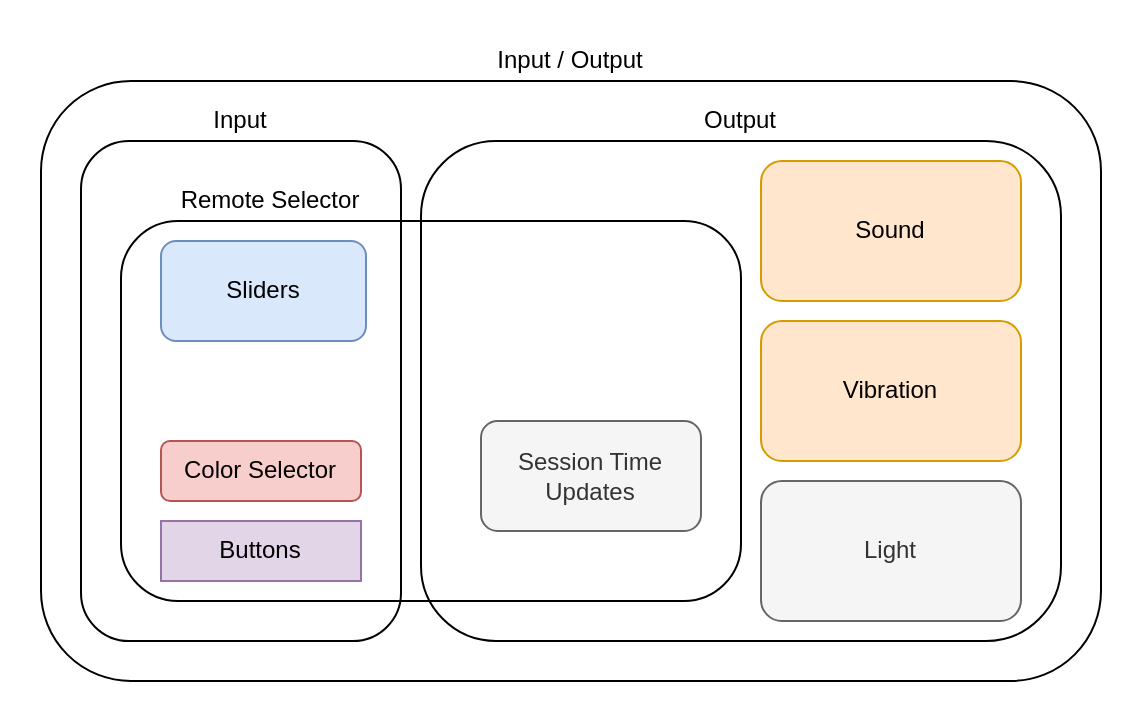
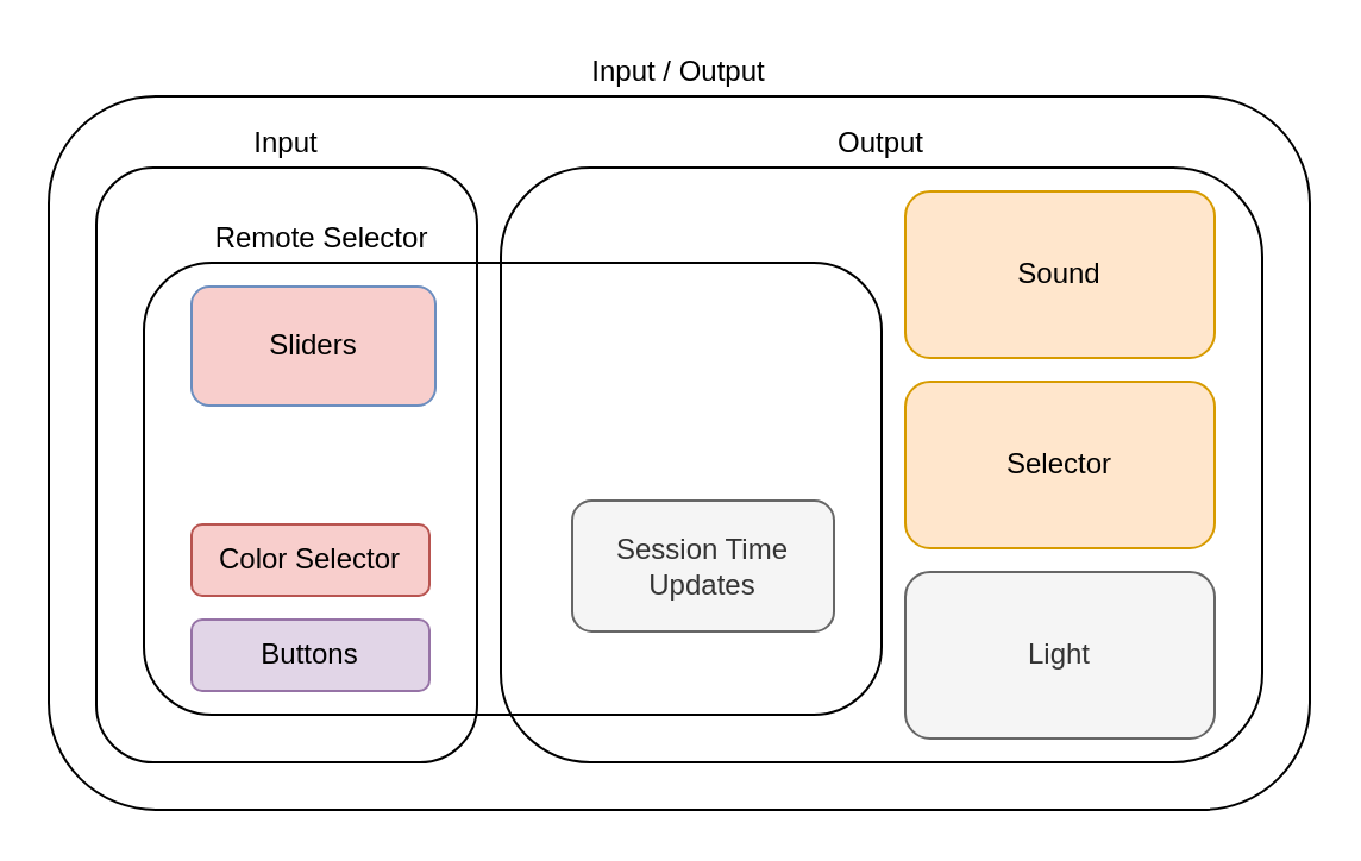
- <mxCell id="13" value="Sliders" style="rounded=1;whiteSpace=wrap;html=1;fillColor=#dae8fc;strokeColor=#6c8ebf;" vertex="1" parent="1"><mxGeometry x="80" y="120" width="102.5" height="50" as="geometry" /></mxCell>
+ <mxCell id="13" value="Sliders" style="rounded=1;whiteSpace=wrap;html=1;fillColor=#f8cecc;strokeColor=#6c8ebf;" vertex="1" parent="1"><mxGeometry x="80" y="120" width="102.5" height="50" as="geometry" /></mxCell>
- <mxCell id="10" value="Vibration" style="rounded=1;whiteSpace=wrap;html=1;fillColor=#ffe6cc;strokeColor=#d79b00;" vertex="1" parent="1"><mxGeometry x="380" y="160" width="130" height="70" as="geometry" /></mxCell>
+ <mxCell id="10" value="Selector" style="rounded=1;whiteSpace=wrap;html=1;fillColor=#ffe6cc;strokeColor=#d79b00;" vertex="1" parent="1"><mxGeometry x="380" y="160" width="130" height="70" as="geometry" /></mxCell>
- <mxCell id="15" value="Buttons" style="whiteSpace=wrap;html=1;fillColor=#e1d5e7;strokeColor=#9673a6;rounded=0;" vertex="1" parent="1"><mxGeometry x="80" y="260" width="100" height="30" as="geometry" /></mxCell>
+ <mxCell id="15" value="Buttons" style="rounded=1;whiteSpace=wrap;html=1;fillColor=#e1d5e7;strokeColor=#9673a6;" vertex="1" parent="1"><mxGeometry x="80" y="260" width="100" height="30" as="geometry" /></mxCell>
